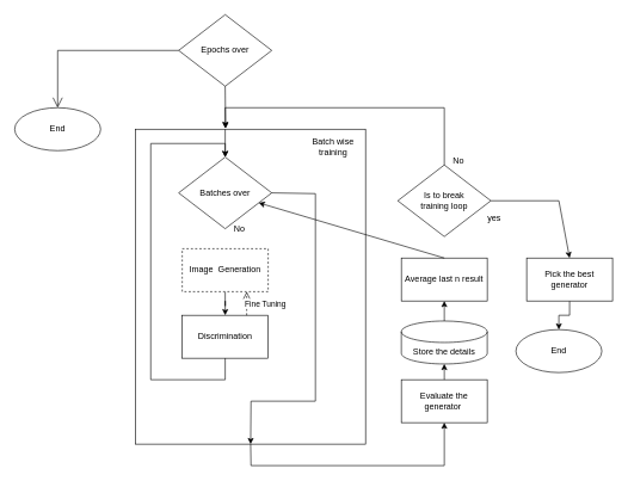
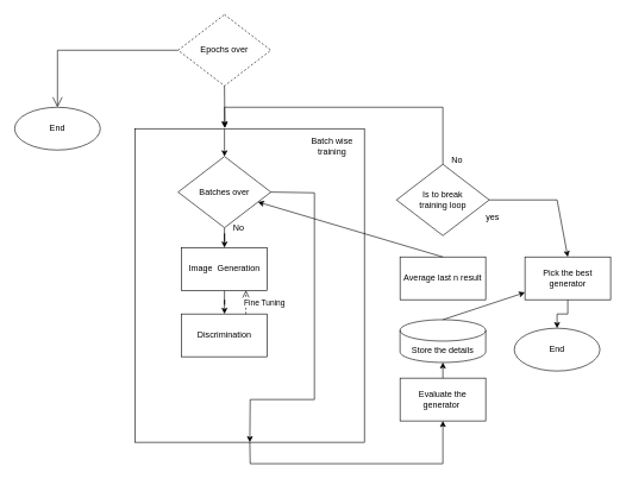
- <mxCell id="2" value="Epochs over" style="rhombus;whiteSpace=wrap;html=1;" vertex="1" parent="1"><mxGeometry x="249" y="20" width="130" height="100" as="geometry" /></mxCell>
+ <mxCell id="2" value="Epochs over" style="rhombus;whiteSpace=wrap;html=1;dashed=1;" vertex="1" parent="1"><mxGeometry x="249" y="20" width="130" height="100" as="geometry" /></mxCell>
+ <mxCell id="6" value="" style="edgeStyle=orthogonalEdgeStyle;rounded=0;orthogonalLoop=1;jettySize=auto;html=1;" edge="1" parent="1" source="7" target="9"><mxGeometry relative="1" as="geometry" /></mxCell>
- <mxCell id="9" value="Image&amp;nbsp; Generation" style="rounded=0;whiteSpace=wrap;html=1;dashed=1;" vertex="1" parent="1"><mxGeometry x="254" y="347" width="120" height="60" as="geometry" /></mxCell>
+ <mxCell id="9" value="Image&amp;nbsp; Generation" style="rounded=0;whiteSpace=wrap;html=1;" vertex="1" parent="1"><mxGeometry x="254" y="347" width="120" height="60" as="geometry" /></mxCell>
- <mxCell id="13" value="" style="endArrow=classic;html=1;rounded=0;entryX=0.5;entryY=0;entryDx=0;entryDy=0;exitX=0.5;exitY=1;exitDx=0;exitDy=0;" edge="1" parent="1" source="10" target="7"><mxGeometry width="50" height="50" relative="1" as="geometry"><mxPoint x="320" y="310" as="sourcePoint" /><mxPoint x="370" y="260" as="targetPoint" /><Array as="points"><mxPoint x="314" y="530" /><mxPoint x="210" y="530" /><mxPoint x="210" y="200" /><mxPoint x="314" y="200" /></Array></mxGeometry></mxCell>
- <mxCell id="24" value="" style="endArrow=classic;html=1;rounded=0;entryX=0.5;entryY=1;entryDx=0;entryDy=0;exitX=0.5;exitY=0;exitDx=0;exitDy=0;exitPerimeter=0;" edge="1" parent="1" source="20" target="21"><mxGeometry width="50" height="50" relative="1" as="geometry"><mxPoint x="619.83" y="442" as="sourcePoint" /><mxPoint x="619.83" y="420" as="targetPoint" /></mxGeometry></mxCell>
+ <mxCell id="24" value="" style="endArrow=classic;html=1;rounded=0;exitX=0.5;exitY=0;exitDx=0;exitDy=0;exitPerimeter=0;" edge="1" parent="1" source="20" target="31"><mxGeometry width="50" height="50" relative="1" as="geometry"><mxPoint x="619.83" y="442" as="sourcePoint" /><mxPoint x="619.83" y="420" as="targetPoint" /></mxGeometry></mxCell>
